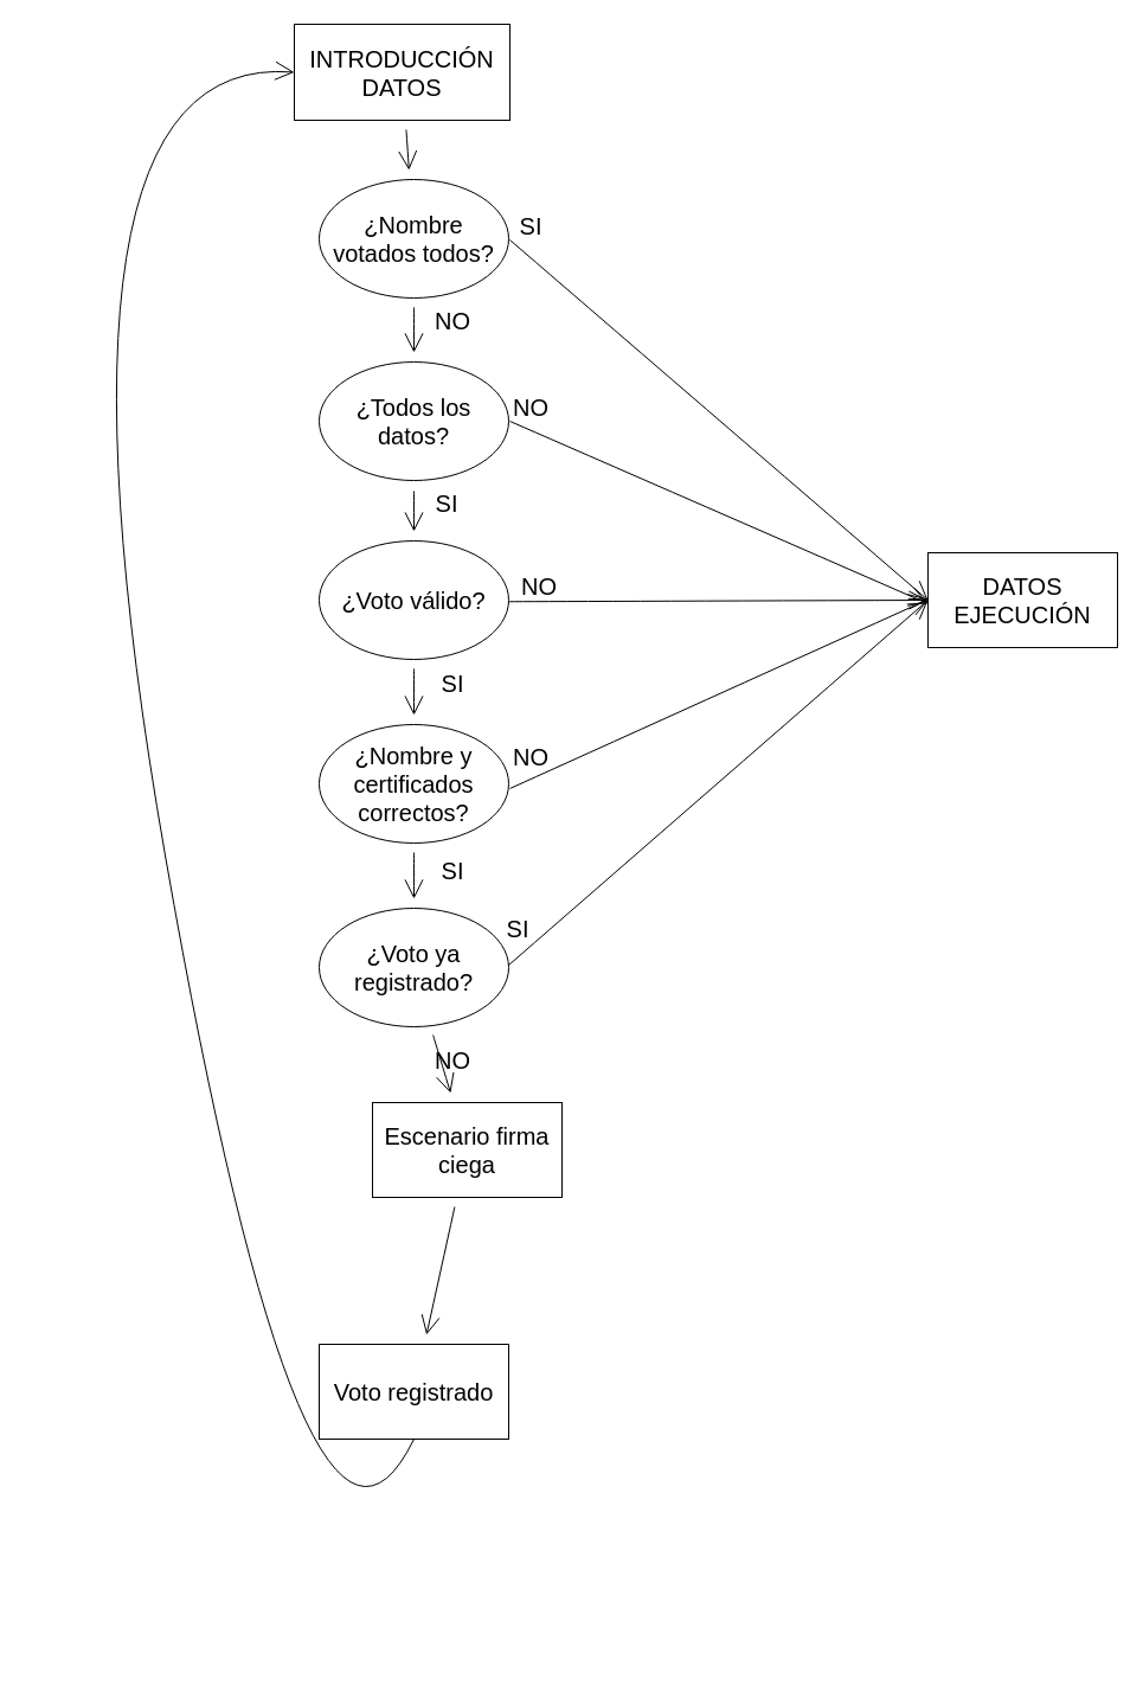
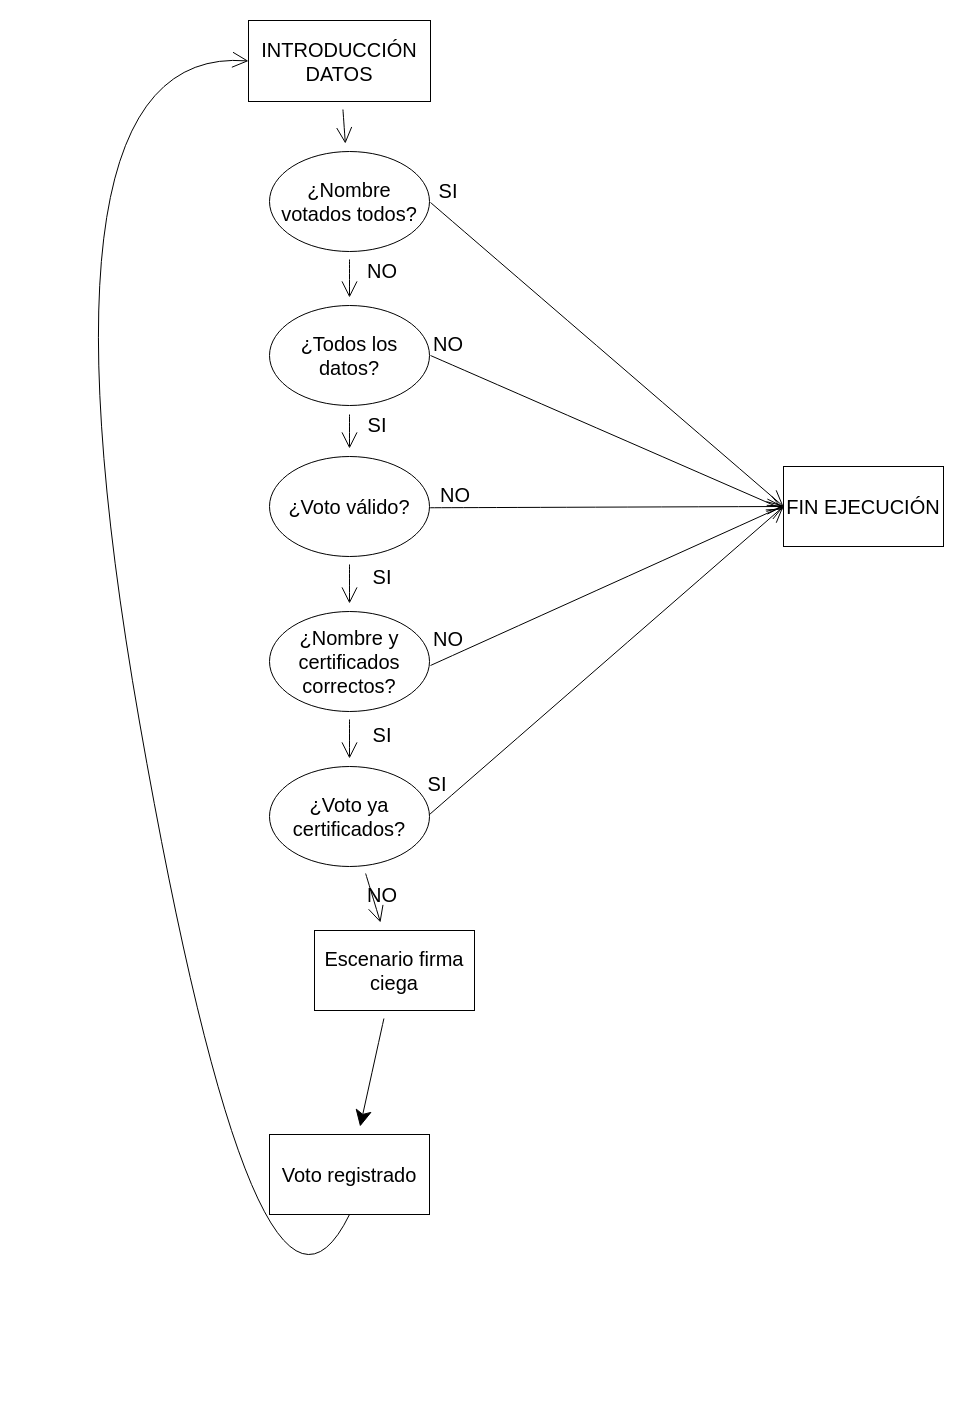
- <mxCell id="24" value="DATOS EJECUCIÓN" style="rounded=0;whiteSpace=wrap;html=1;hachureGap=4;fontSize=20;" vertex="1" parent="1"><mxGeometry x="783" y="466" width="160" height="80" as="geometry" /></mxCell>
+ <mxCell id="24" value="FIN EJECUCIÓN" style="rounded=0;whiteSpace=wrap;html=1;hachureGap=4;fontSize=20;" vertex="1" parent="1"><mxGeometry x="783" y="466" width="160" height="80" as="geometry" /></mxCell>
- <mxCell id="12" value="¿Voto ya registrado?" style="ellipse;whiteSpace=wrap;html=1;hachureGap=4;fontSize=20;" vertex="1" parent="1"><mxGeometry x="269" y="766" width="160" height="100" as="geometry" /></mxCell>
+ <mxCell id="12" value="¿Voto ya certificados?" style="ellipse;whiteSpace=wrap;html=1;hachureGap=4;fontSize=20;" vertex="1" parent="1"><mxGeometry x="269" y="766" width="160" height="100" as="geometry" /></mxCell>
- <mxCell id="13" value="" style="edgeStyle=none;curved=1;rounded=0;orthogonalLoop=1;jettySize=auto;html=1;fontSize=20;endArrow=open;startSize=14;endSize=14;sourcePerimeterSpacing=8;targetPerimeterSpacing=8;" edge="1" parent="1" source="14" target="18"><mxGeometry relative="1" as="geometry" /></mxCell>
+ <mxCell id="13" value="" style="edgeStyle=none;curved=1;rounded=0;orthogonalLoop=1;jettySize=auto;html=1;fontSize=20;endArrow=classic;startSize=14;endSize=14;sourcePerimeterSpacing=8;targetPerimeterSpacing=8;" edge="1" parent="1" source="14" target="18"><mxGeometry relative="1" as="geometry" /></mxCell>
